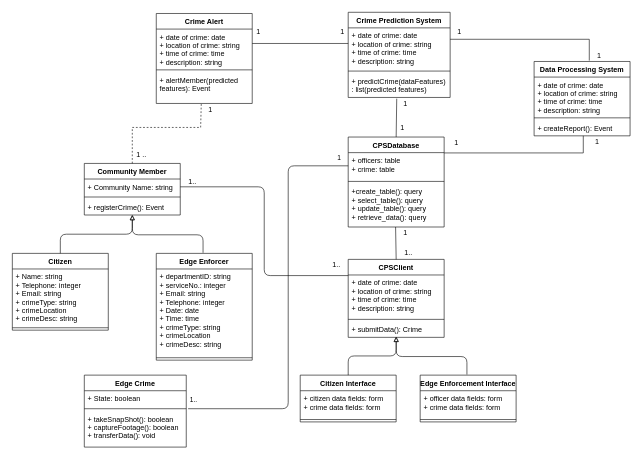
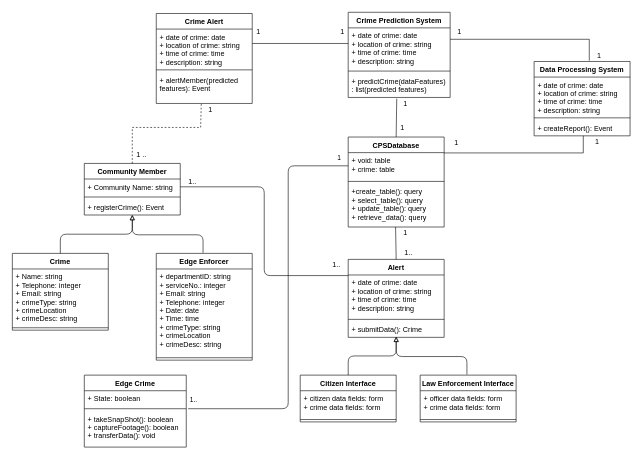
- <mxCell id="33" value="+ officers: table&#10;+ crime: table" style="text;strokeColor=none;fillColor=none;align=left;verticalAlign=top;spacingLeft=4;spacingRight=4;overflow=hidden;rotatable=0;points=[[0,0.5],[1,0.5]];portConstraint=eastwest;" parent="32" vertex="1"><mxGeometry y="26" width="160" height="44" as="geometry" /></mxCell>
+ <mxCell id="33" value="+ void: table&#10;+ crime: table" style="text;strokeColor=none;fillColor=none;align=left;verticalAlign=top;spacingLeft=4;spacingRight=4;overflow=hidden;rotatable=0;points=[[0,0.5],[1,0.5]];portConstraint=eastwest;" parent="32" vertex="1"><mxGeometry y="26" width="160" height="44" as="geometry" /></mxCell>
- <mxCell id="6" value="Citizen" style="swimlane;fontStyle=1;align=center;verticalAlign=top;childLayout=stackLayout;horizontal=1;startSize=26;horizontalStack=0;resizeParent=1;resizeParentMax=0;resizeLast=0;collapsible=1;marginBottom=0;" parent="1" vertex="1"><mxGeometry x="20" y="422" width="160" height="128" as="geometry" /></mxCell>
+ <mxCell id="6" value="Crime" style="swimlane;fontStyle=1;align=center;verticalAlign=top;childLayout=stackLayout;horizontal=1;startSize=26;horizontalStack=0;resizeParent=1;resizeParentMax=0;resizeLast=0;collapsible=1;marginBottom=0;" parent="1" vertex="1"><mxGeometry x="20" y="422" width="160" height="128" as="geometry" /></mxCell>
- <mxCell id="16" value="CPSClient" style="swimlane;fontStyle=1;align=center;verticalAlign=top;childLayout=stackLayout;horizontal=1;startSize=26;horizontalStack=0;resizeParent=1;resizeParentMax=0;resizeLast=0;collapsible=1;marginBottom=0;" parent="1" vertex="1"><mxGeometry x="580" y="432" width="160" height="130" as="geometry" /></mxCell>
+ <mxCell id="16" value="Alert" style="swimlane;fontStyle=1;align=center;verticalAlign=top;childLayout=stackLayout;horizontal=1;startSize=26;horizontalStack=0;resizeParent=1;resizeParentMax=0;resizeLast=0;collapsible=1;marginBottom=0;" parent="1" vertex="1"><mxGeometry x="580" y="432" width="160" height="130" as="geometry" /></mxCell>
- <mxCell id="27" value="Edge Enforcement Interface" style="swimlane;fontStyle=1;align=center;verticalAlign=top;childLayout=stackLayout;horizontal=1;startSize=26;horizontalStack=0;resizeParent=1;resizeParentMax=0;resizeLast=0;collapsible=1;marginBottom=0;" parent="1" vertex="1"><mxGeometry x="700" y="625" width="160" height="78" as="geometry" /></mxCell>
+ <mxCell id="27" value="Law Enforcement Interface" style="swimlane;fontStyle=1;align=center;verticalAlign=top;childLayout=stackLayout;horizontal=1;startSize=26;horizontalStack=0;resizeParent=1;resizeParentMax=0;resizeLast=0;collapsible=1;marginBottom=0;" parent="1" vertex="1"><mxGeometry x="700" y="625" width="160" height="78" as="geometry" /></mxCell>
